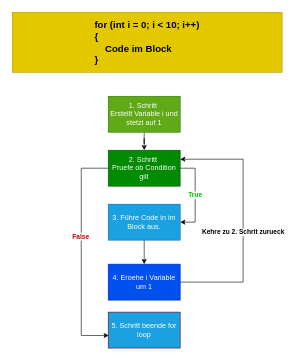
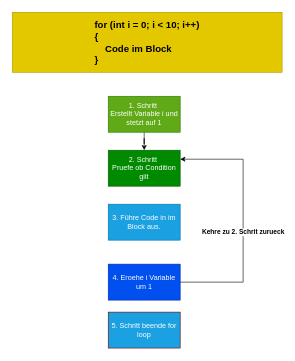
- <mxCell id="7" value="&lt;b&gt;&lt;font color=&quot;#00cc00&quot;&gt;True&lt;/font&gt;&lt;/b&gt;" style="edgeStyle=orthogonalEdgeStyle;rounded=0;orthogonalLoop=1;jettySize=auto;html=1;entryX=1;entryY=0.5;entryDx=0;entryDy=0;" parent="1" source="10" target="6" edge="1"><mxGeometry relative="1" as="geometry"><Array as="points"><mxPoint x="325" y="280" /><mxPoint x="325" y="370" /></Array></mxGeometry></mxCell>
- <mxCell id="5" style="edgeStyle=orthogonalEdgeStyle;rounded=0;orthogonalLoop=1;jettySize=auto;html=1;" parent="1" source="6" target="13" edge="1"><mxGeometry relative="1" as="geometry" /></mxCell>
- <mxCell id="8" style="edgeStyle=orthogonalEdgeStyle;rounded=0;orthogonalLoop=1;jettySize=auto;html=1;entryX=0.008;entryY=0.65;entryDx=0;entryDy=0;entryPerimeter=0;" parent="1" source="10" target="14" edge="1"><mxGeometry relative="1" as="geometry"><Array as="points"><mxPoint x="135" y="280" /><mxPoint x="135" y="559" /></Array></mxGeometry></mxCell>
- <mxCell id="9" value="&lt;font color=&quot;#cc0000&quot;&gt;False&lt;/font&gt;" style="edgeLabel;html=1;align=center;verticalAlign=middle;resizable=0;points=[];fontStyle=1" parent="8" vertex="1" connectable="0"><mxGeometry x="-0.145" y="-2" relative="1" as="geometry"><mxPoint as="offset" /></mxGeometry></mxCell>
